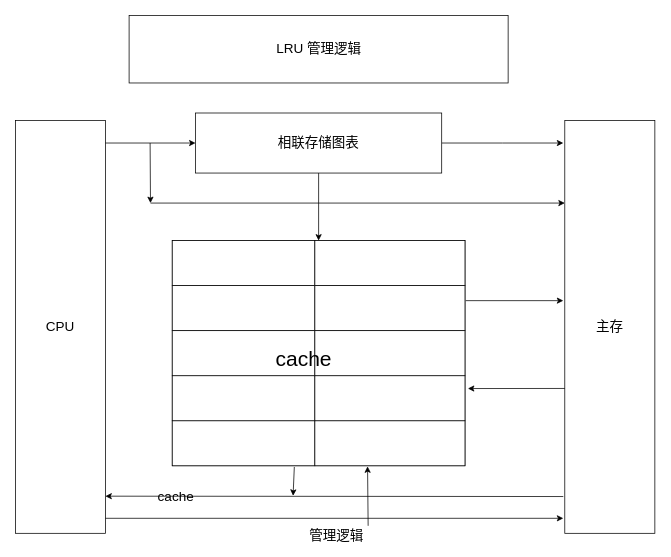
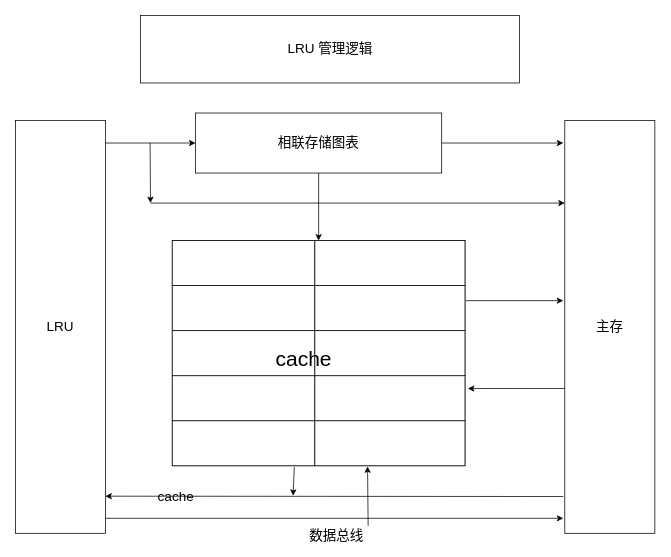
- <mxCell id="5" value="LRU 管理逻辑" style="rounded=0;whiteSpace=wrap;html=1;fontSize=18;" parent="1" vertex="1"><mxGeometry x="171.5" y="20" width="505" height="90" as="geometry" /></mxCell>
+ <mxCell id="5" value="LRU 管理逻辑" style="rounded=0;whiteSpace=wrap;html=1;fontSize=18;" parent="1" vertex="1"><mxGeometry x="186.5" y="20" width="505" height="90" as="geometry" /></mxCell>
- <mxCell id="2" value="CPU" style="rounded=0;whiteSpace=wrap;html=1;fontSize=18;" parent="1" vertex="1"><mxGeometry x="20" y="160" width="120" height="550" as="geometry" /></mxCell>
+ <mxCell id="2" value="LRU" style="rounded=0;whiteSpace=wrap;html=1;fontSize=18;" parent="1" vertex="1"><mxGeometry x="20" y="160" width="120" height="550" as="geometry" /></mxCell>
- <mxCell id="19" value="管理逻辑" style="text;html=1;resizable=0;points=[];autosize=1;align=left;verticalAlign=top;spacingTop=-4;fontSize=18;" parent="1" vertex="1"><mxGeometry x="410" y="700" width="90" height="20" as="geometry" /></mxCell>
+ <mxCell id="19" value="数据总线" style="text;html=1;resizable=0;points=[];autosize=1;align=left;verticalAlign=top;spacingTop=-4;fontSize=18;" parent="1" vertex="1"><mxGeometry x="410" y="700" width="90" height="20" as="geometry" /></mxCell>
